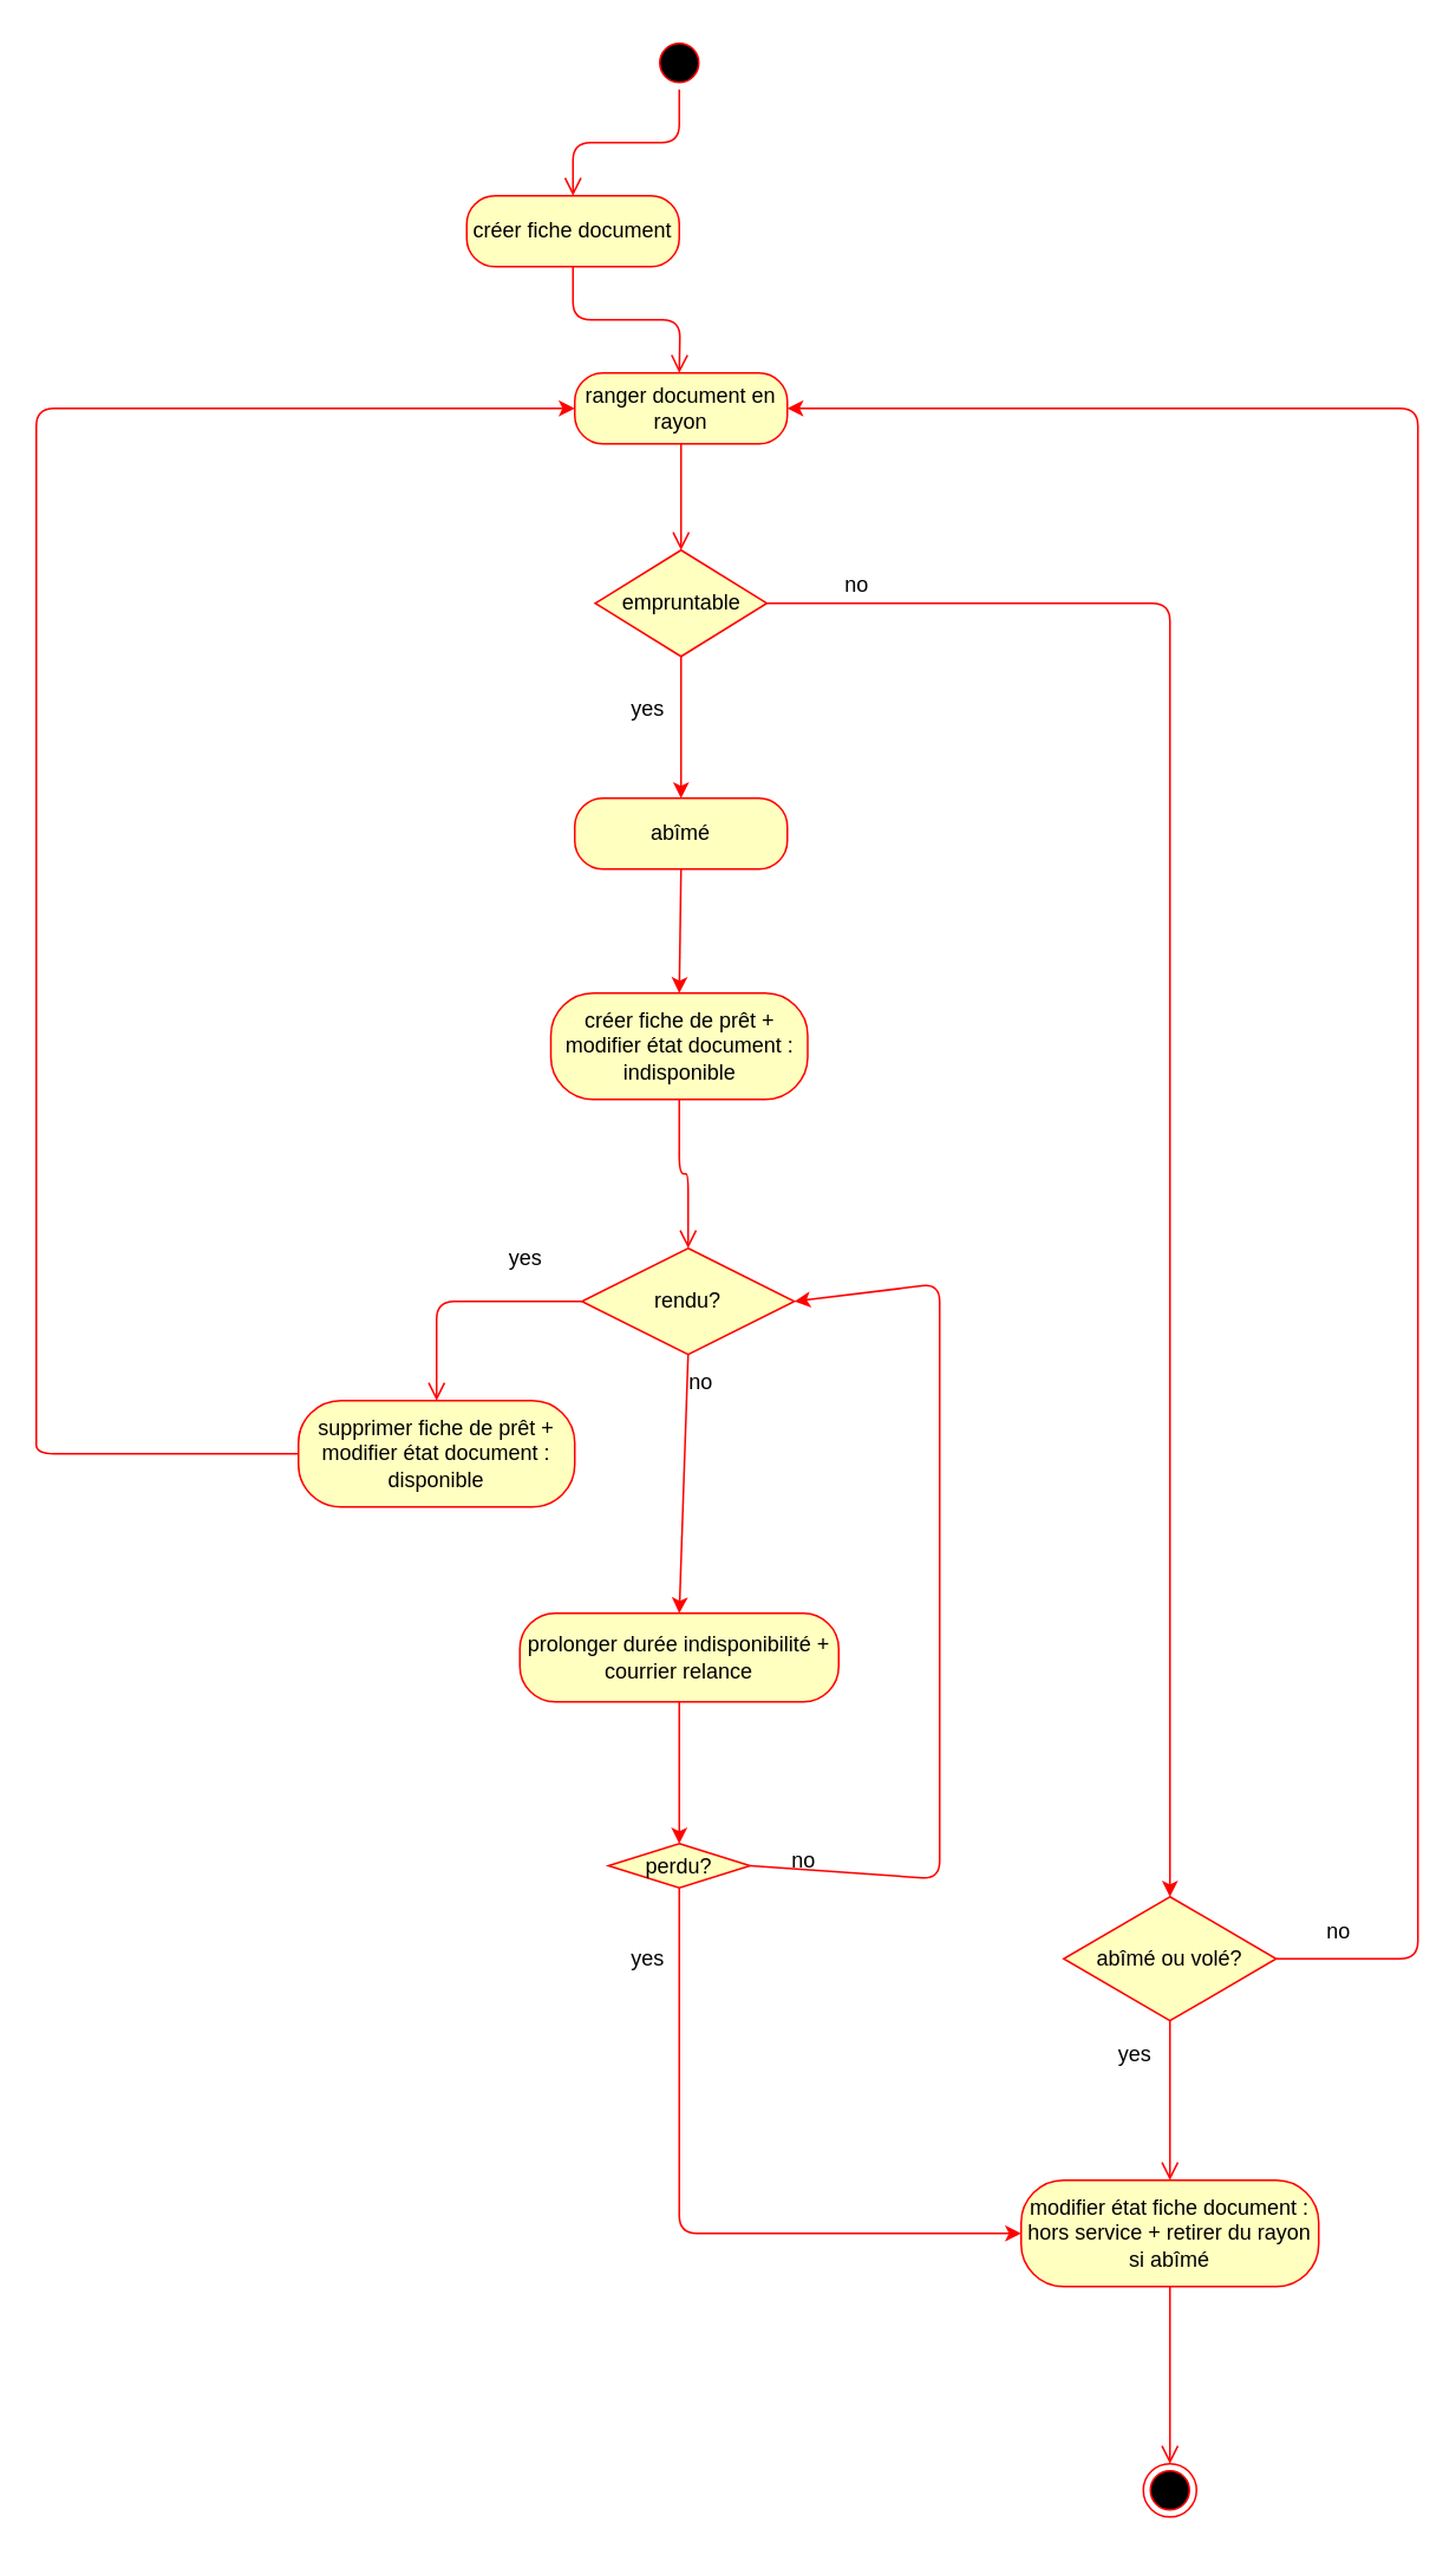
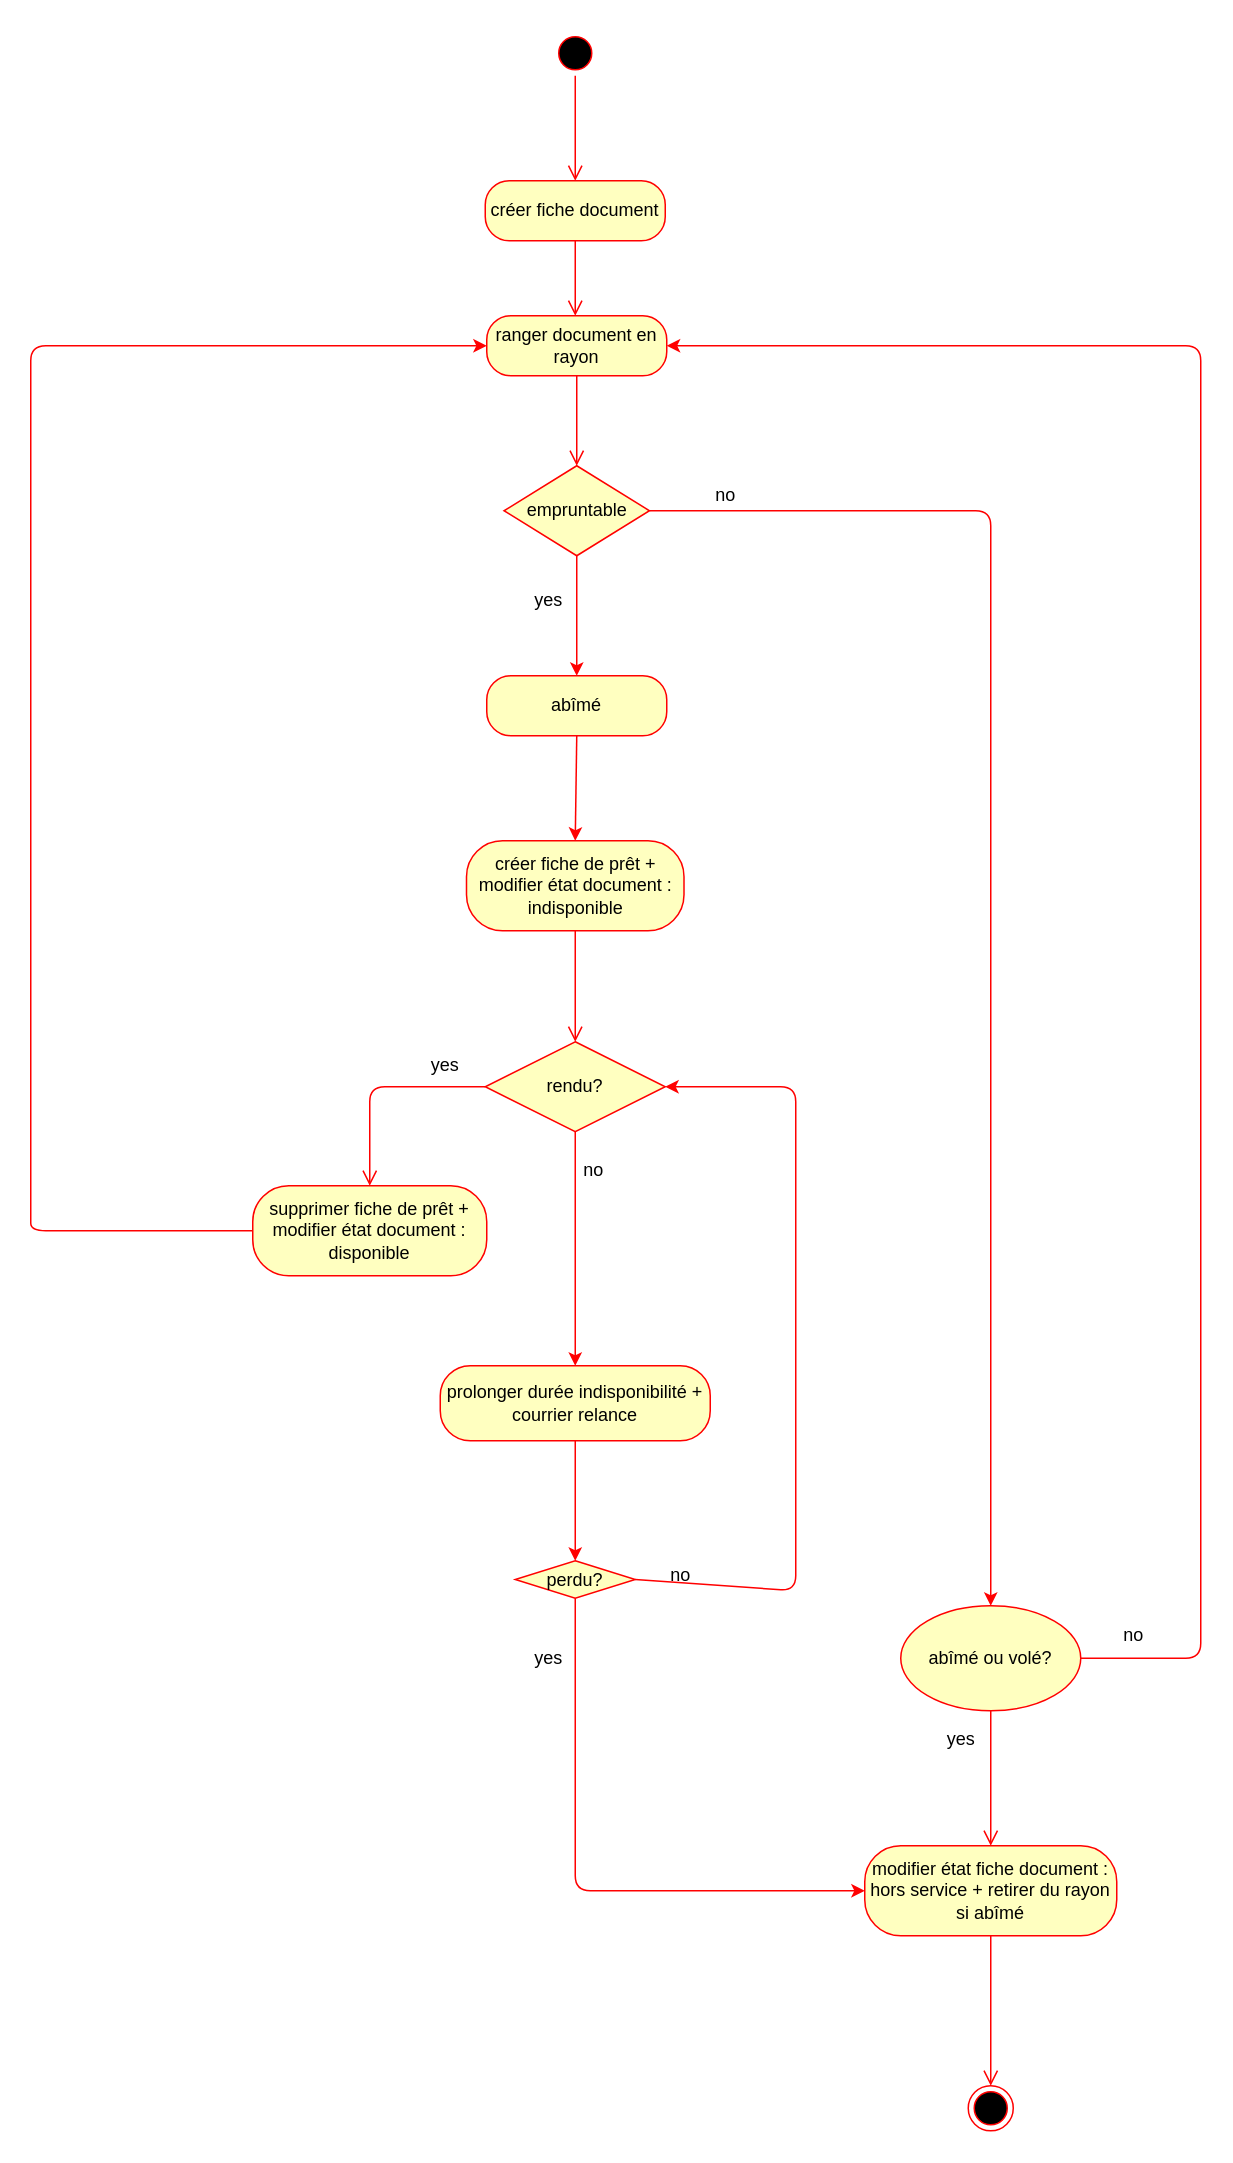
- <mxCell id="4" value="créer fiche document" style="rounded=1;whiteSpace=wrap;html=1;arcSize=40;fontColor=#000000;fillColor=#ffffc0;strokeColor=#ff0000;" vertex="1" parent="1"><mxGeometry x="263" y="110" width="120" height="40" as="geometry" /></mxCell>
+ <mxCell id="4" value="créer fiche document" style="rounded=1;whiteSpace=wrap;html=1;arcSize=40;fontColor=#000000;fillColor=#ffffc0;strokeColor=#ff0000;" vertex="1" parent="1"><mxGeometry x="323" y="120" width="120" height="40" as="geometry" /></mxCell>
- <mxCell id="11" value="rendu?" style="rhombus;whiteSpace=wrap;html=1;fillColor=#ffffc0;strokeColor=#ff0000;" vertex="1" parent="1"><mxGeometry x="328" y="704" width="120" height="60" as="geometry" /></mxCell>
+ <mxCell id="11" value="rendu?" style="rhombus;whiteSpace=wrap;html=1;fillColor=#ffffc0;strokeColor=#ff0000;" vertex="1" parent="1"><mxGeometry x="323" y="694" width="120" height="60" as="geometry" /></mxCell>
- <mxCell id="13" value="abîmé ou volé?" style="rhombus;whiteSpace=wrap;html=1;fillColor=#ffffc0;strokeColor=#ff0000;" vertex="1" parent="1"><mxGeometry x="600" y="1070" width="120" height="70" as="geometry" /></mxCell>
+ <mxCell id="13" value="abîmé ou volé?" style="ellipse;whiteSpace=wrap;html=1;fillColor=#ffffc0;strokeColor=#ff0000;" vertex="1" parent="1"><mxGeometry x="600" y="1070" width="120" height="70" as="geometry" /></mxCell>
